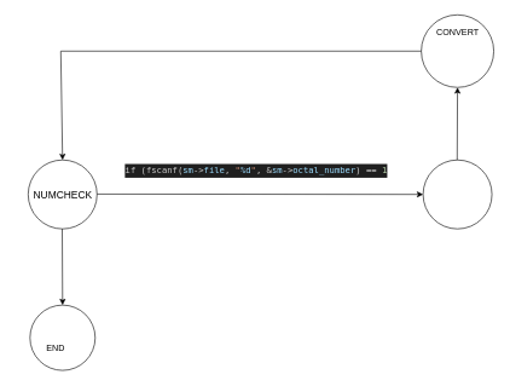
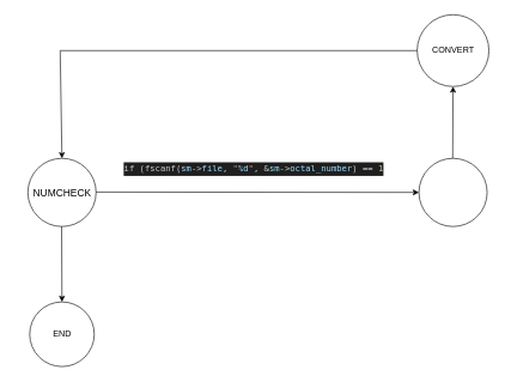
- <mxCell id="12" value="CONVERT" style="text;html=1;strokeColor=none;fillColor=none;align=center;verticalAlign=middle;whiteSpace=wrap;rounded=0;" vertex="1" parent="1"><mxGeometry x="600.5" y="30" width="60" height="30" as="geometry" /></mxCell>
+ <mxCell id="12" value="CONVERT" style="text;html=1;strokeColor=none;fillColor=none;align=center;verticalAlign=middle;whiteSpace=wrap;rounded=0;" vertex="1" parent="1"><mxGeometry x="600.5" y="55" width="60" height="30" as="geometry" /></mxCell>
- <mxCell id="6" value="END" style="text;html=1;strokeColor=none;fillColor=none;align=center;verticalAlign=middle;whiteSpace=wrap;rounded=0;" vertex="1" parent="1"><mxGeometry x="45.5" y="465" width="60" height="30" as="geometry" /></mxCell>
+ <mxCell id="6" value="END" style="text;html=1;strokeColor=none;fillColor=none;align=center;verticalAlign=middle;whiteSpace=wrap;rounded=0;" vertex="1" parent="1"><mxGeometry x="55.5" y="450" width="60" height="30" as="geometry" /></mxCell>
